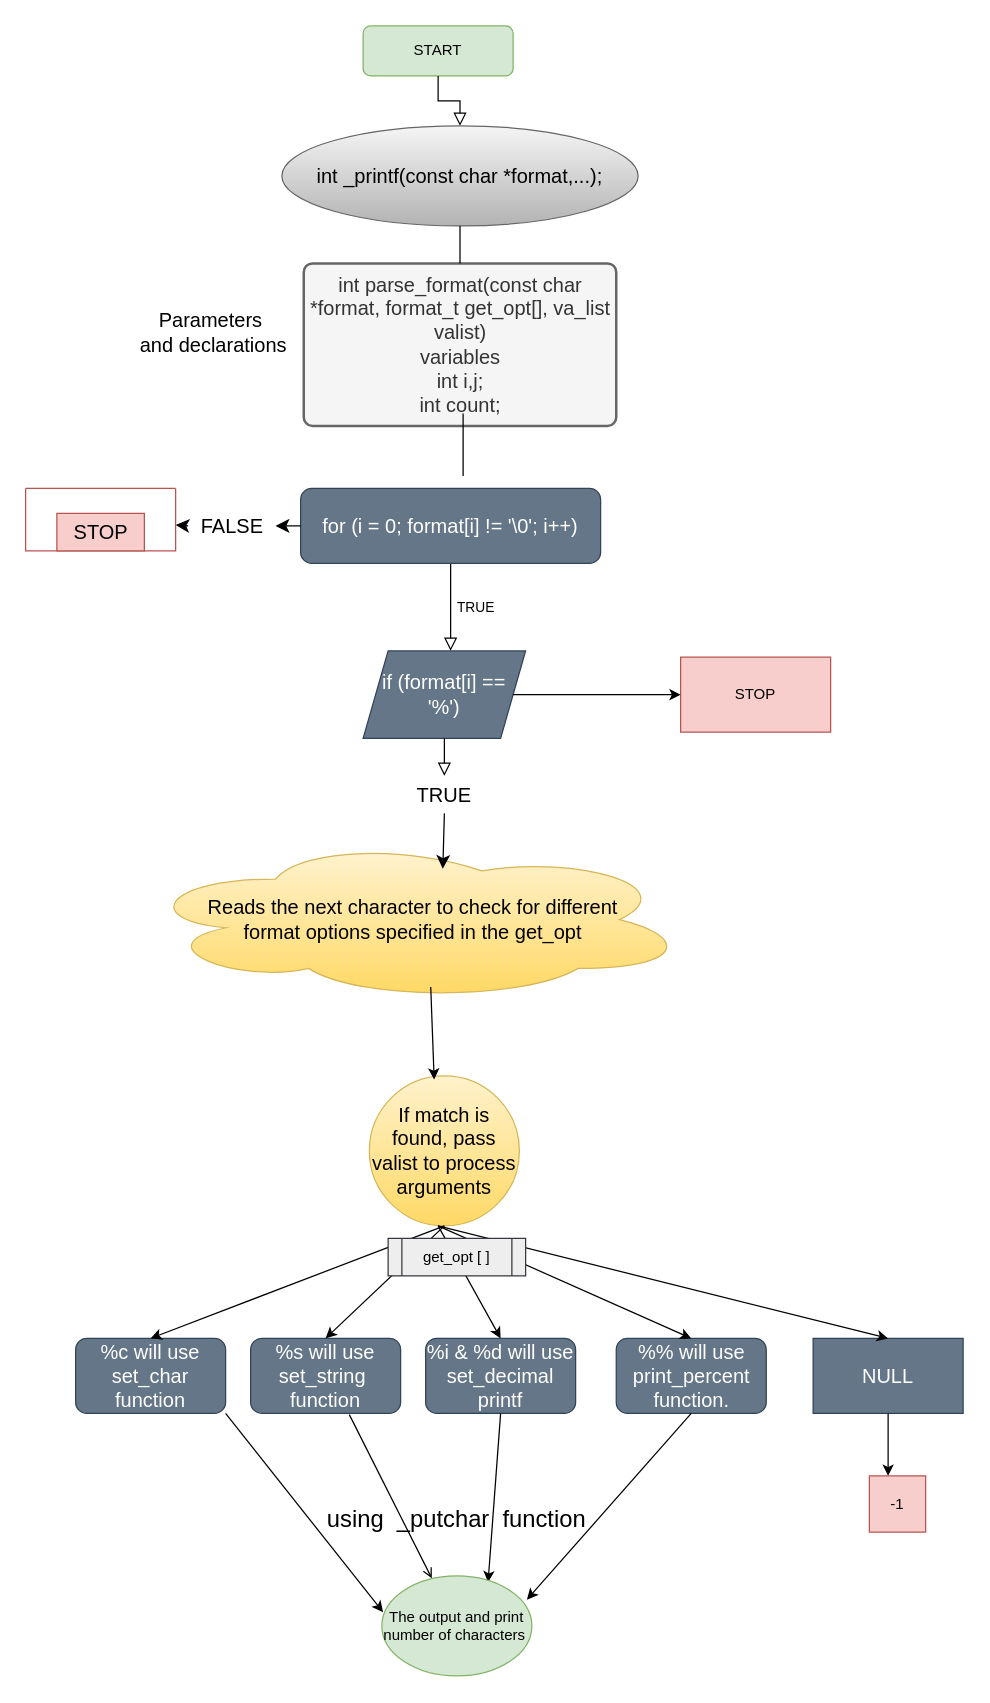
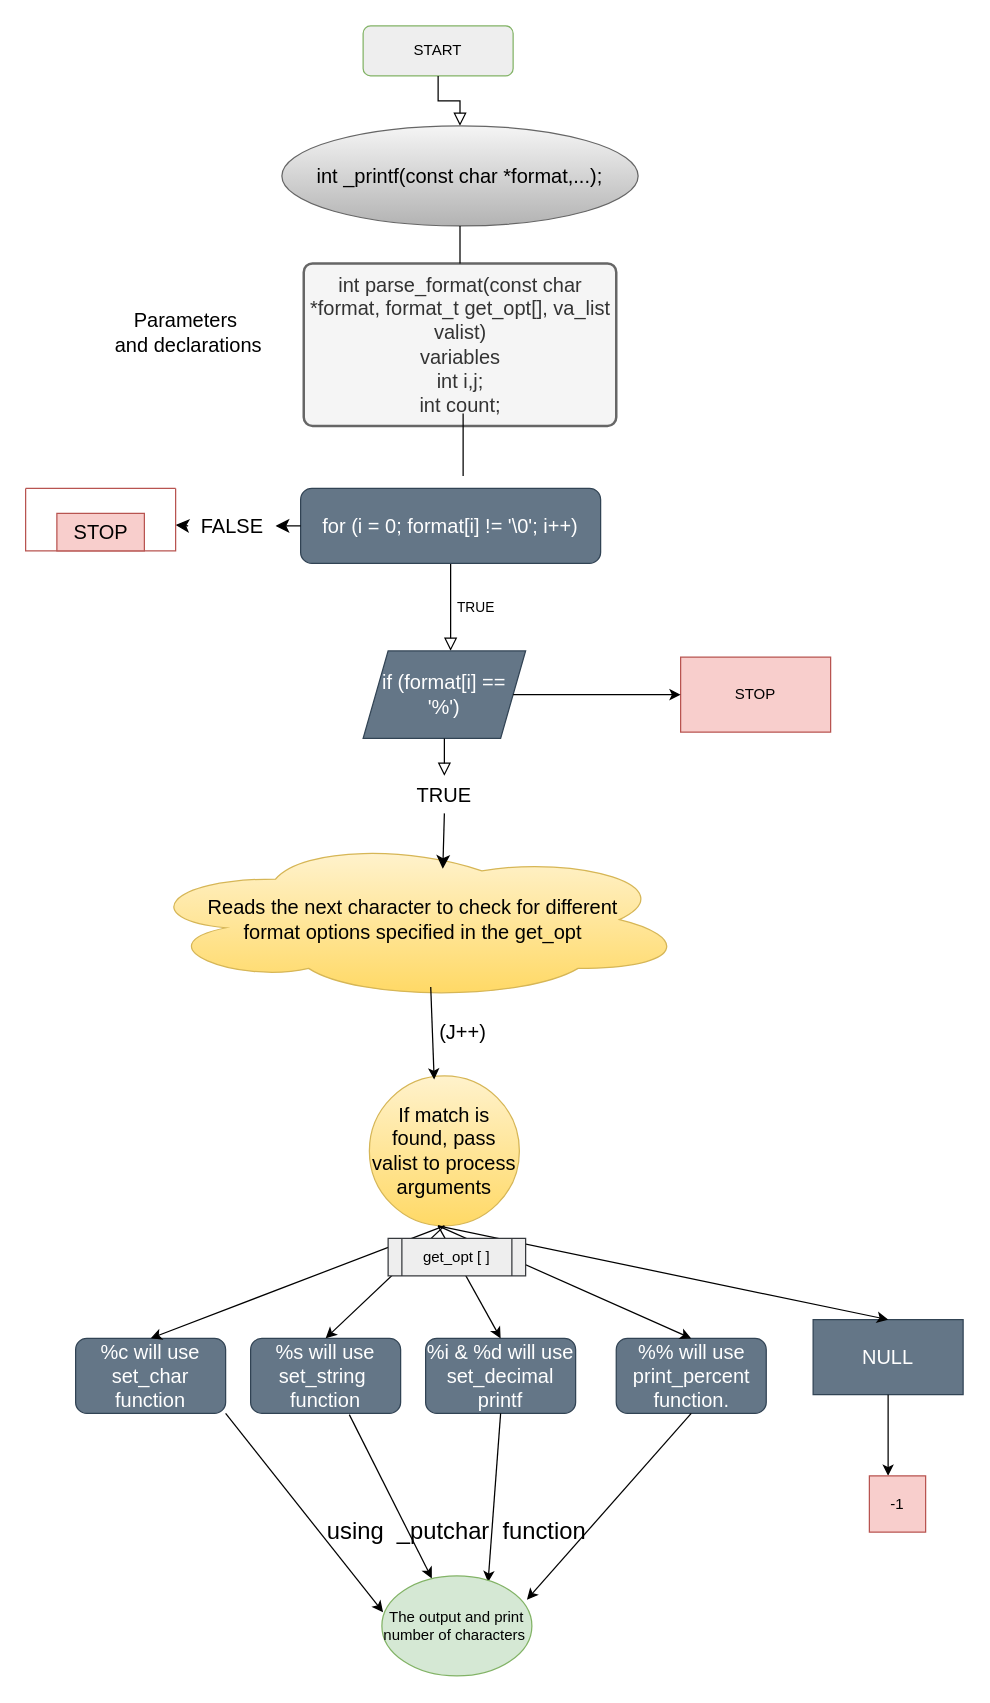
- <mxCell id="2" value="START" style="rounded=1;whiteSpace=wrap;html=1;fontSize=12;glass=0;strokeWidth=1;shadow=0;fillColor=#d5e8d4;strokeColor=#82b366;" parent="1" vertex="1"><mxGeometry x="290" y="20" width="120" height="40" as="geometry" /></mxCell>
+ <mxCell id="2" value="START" style="rounded=1;whiteSpace=wrap;html=1;fontSize=12;glass=0;strokeWidth=1;shadow=0;fillColor=#eeeeee;strokeColor=#82b366;" parent="1" vertex="1"><mxGeometry x="290" y="20" width="120" height="40" as="geometry" /></mxCell>
- <mxCell id="9" value="Parameters&amp;nbsp;&lt;br&gt;and declarations" style="text;html=1;align=center;verticalAlign=middle;resizable=0;points=[];autosize=1;strokeColor=none;fillColor=none;fontSize=16;" parent="1" vertex="1"><mxGeometry x="100" y="240" width="140" height="50" as="geometry" /></mxCell>
+ <mxCell id="9" value="Parameters&amp;nbsp;&lt;br&gt;and declarations" style="text;html=1;align=center;verticalAlign=middle;resizable=0;points=[];autosize=1;strokeColor=none;fillColor=none;fontSize=16;" parent="1" vertex="1"><mxGeometry x="80" y="240" width="140" height="50" as="geometry" /></mxCell>
+ <mxCell id="19" value="(J++)" style="text;strokeColor=none;fillColor=none;html=1;align=center;verticalAlign=middle;whiteSpace=wrap;rounded=0;fontSize=16;" parent="1" vertex="1"><mxGeometry x="340" y="810" width="60" height="30" as="geometry" /></mxCell>
- <mxCell id="26" value="NULL" style="rounded=0;whiteSpace=wrap;html=1;fontSize=16;fillColor=#647687;fontColor=#ffffff;strokeColor=#314354;" parent="1" vertex="1"><mxGeometry x="650" y="1070" width="120" height="60" as="geometry" /></mxCell>
+ <mxCell id="26" value="NULL" style="rounded=0;whiteSpace=wrap;html=1;fontSize=16;fillColor=#647687;fontColor=#ffffff;strokeColor=#314354;" parent="1" vertex="1"><mxGeometry x="650" y="1055" width="120" height="60" as="geometry" /></mxCell>
- <mxCell id="43" value="&lt;font style=&quot;font-size: 19px;&quot;&gt;using&amp;nbsp; _putchar&amp;nbsp; function&lt;br&gt;&lt;/font&gt;" style="text;html=1;strokeColor=none;fillColor=none;align=center;verticalAlign=middle;whiteSpace=wrap;rounded=0;" parent="1" vertex="1"><mxGeometry x="150" y="1190" width="430" height="50" as="geometry" /></mxCell>
+ <mxCell id="43" value="&lt;font style=&quot;font-size: 19px;&quot;&gt;using&amp;nbsp; _putchar&amp;nbsp; function&lt;br&gt;&lt;/font&gt;" style="text;html=1;strokeColor=none;fillColor=none;align=center;verticalAlign=middle;whiteSpace=wrap;rounded=0;" parent="1" vertex="1"><mxGeometry x="150" y="1200" width="430" height="50" as="geometry" /></mxCell>
- <mxCell id="38" value="" style="endArrow=open;html=1;rounded=0;entryX=0.333;entryY=0.025;entryDx=0;entryDy=0;entryPerimeter=0;exitX=0.658;exitY=1.017;exitDx=0;exitDy=0;exitPerimeter=0;" parent="1" source="23" target="36" edge="1"><mxGeometry width="50" height="50" relative="1" as="geometry"><mxPoint y="1380" as="sourcePoint" x="-20" /><mxPoint x="30" y="1330" as="targetPoint" /></mxGeometry></mxCell>
+ <mxCell id="38" value="" style="endArrow=classic;html=1;rounded=0;entryX=0.333;entryY=0.025;entryDx=0;entryDy=0;entryPerimeter=0;exitX=0.658;exitY=1.017;exitDx=0;exitDy=0;exitPerimeter=0;" parent="1" source="23" target="36" edge="1"><mxGeometry width="50" height="50" relative="1" as="geometry"><mxPoint y="1380" as="sourcePoint" x="-20" /><mxPoint x="30" y="1330" as="targetPoint" /></mxGeometry></mxCell>
